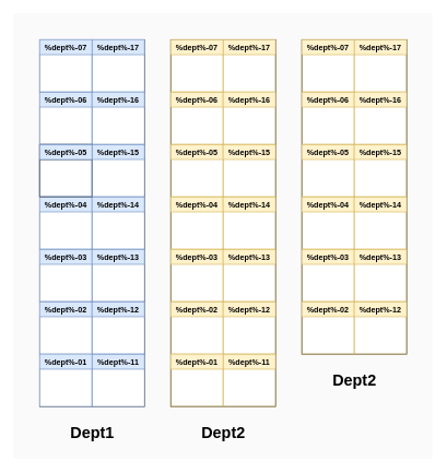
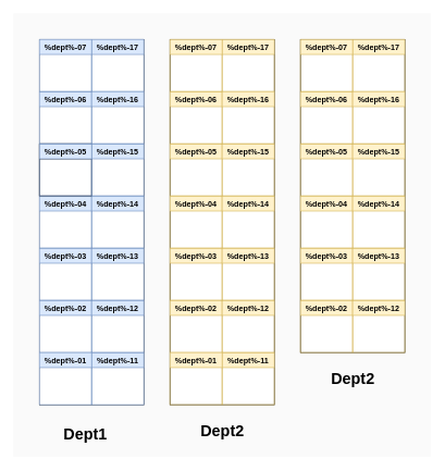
- <mxCell id="51" value="Dept1" style="text;strokeColor=none;fillColor=none;html=1;fontSize=24;fontStyle=1;verticalAlign=middle;align=center;comic=0;sketch=0;" parent="1" vertex="1"><mxGeometry x="90" y="640" width="100" height="40" as="geometry" /></mxCell>
+ <mxCell id="51" value="Dept1" style="text;strokeColor=none;fillColor=none;html=1;fontSize=24;fontStyle=1;verticalAlign=middle;align=center;comic=0;sketch=0;" parent="1" vertex="1"><mxGeometry x="80" y="645" width="100" height="40" as="geometry" /></mxCell>
